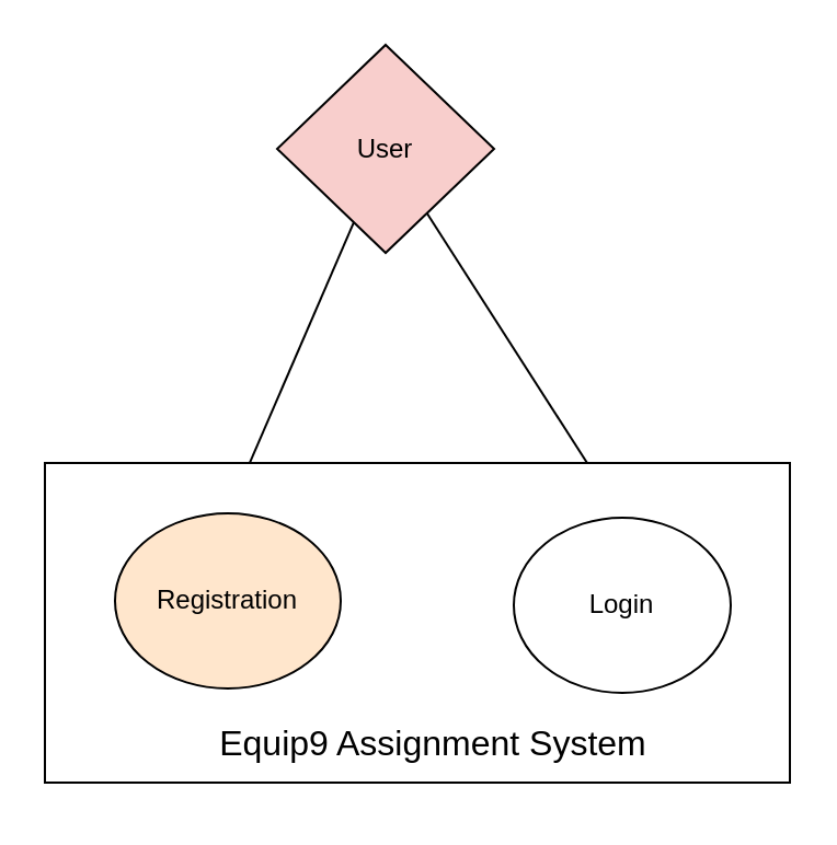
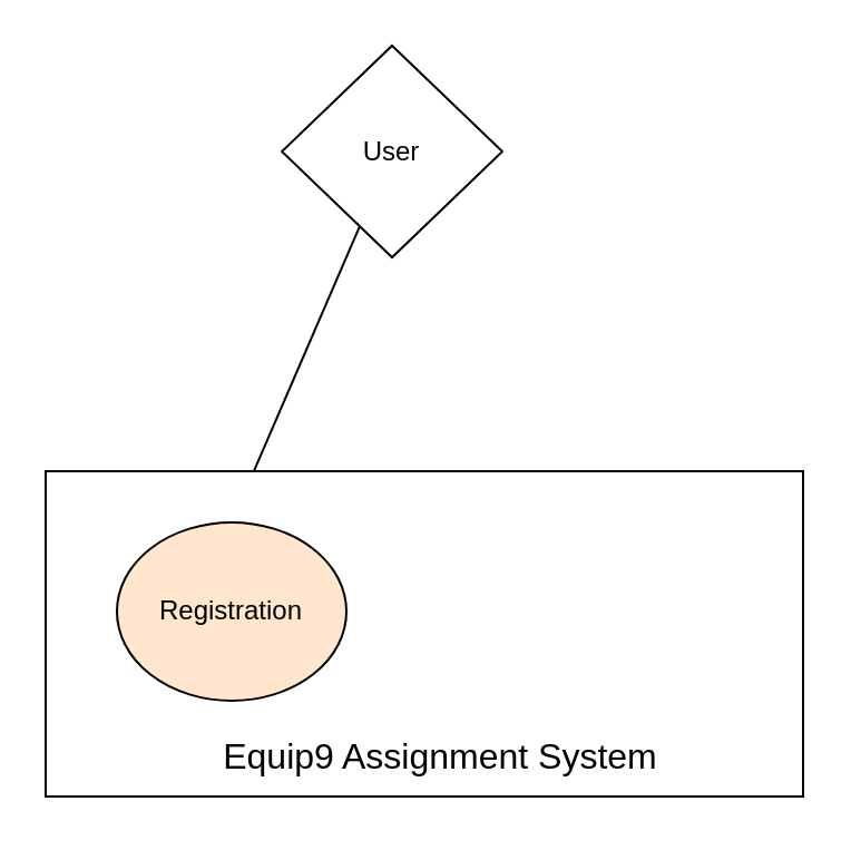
- <mxCell id="4" value="User" style="rhombus;whiteSpace=wrap;html=1;fillColor=#f8cecc;" vertex="1" parent="1"><mxGeometry x="126" y="20" width="99" height="95" as="geometry" /></mxCell>
+ <mxCell id="4" value="User" style="rhombus;whiteSpace=wrap;html=1;" vertex="1" parent="1"><mxGeometry x="126" y="20" width="99" height="95" as="geometry" /></mxCell>
- <mxCell id="3" style="edgeStyle=none;curved=1;rounded=0;orthogonalLoop=1;jettySize=auto;html=1;entryX=0.5;entryY=0;entryDx=0;entryDy=0;fontSize=12;startSize=8;endSize=8;" edge="1" parent="1" source="4" target="8"><mxGeometry relative="1" as="geometry" /></mxCell>
- <mxCell id="8" value="Login" style="ellipse;whiteSpace=wrap;html=1;" vertex="1" parent="1"><mxGeometry x="234" y="236" width="99" height="80" as="geometry" /></mxCell>
